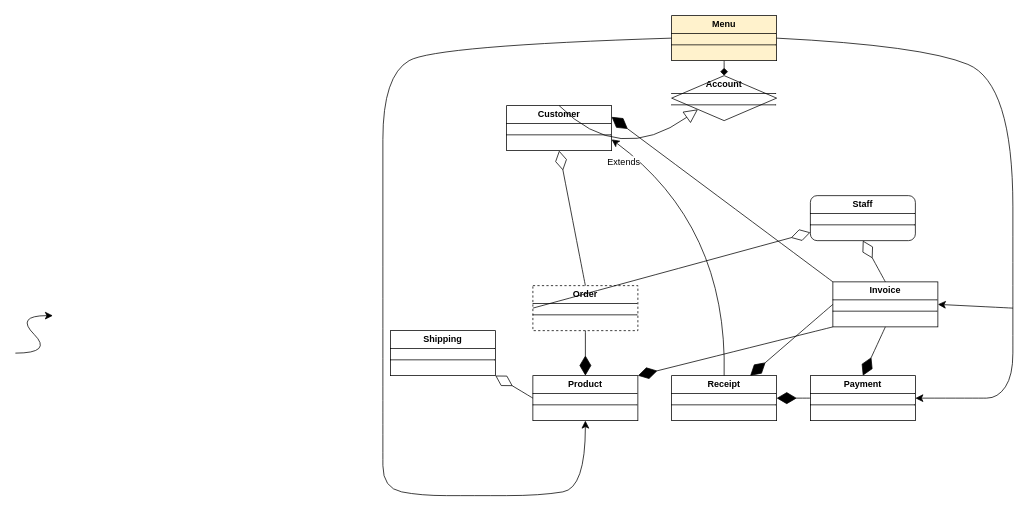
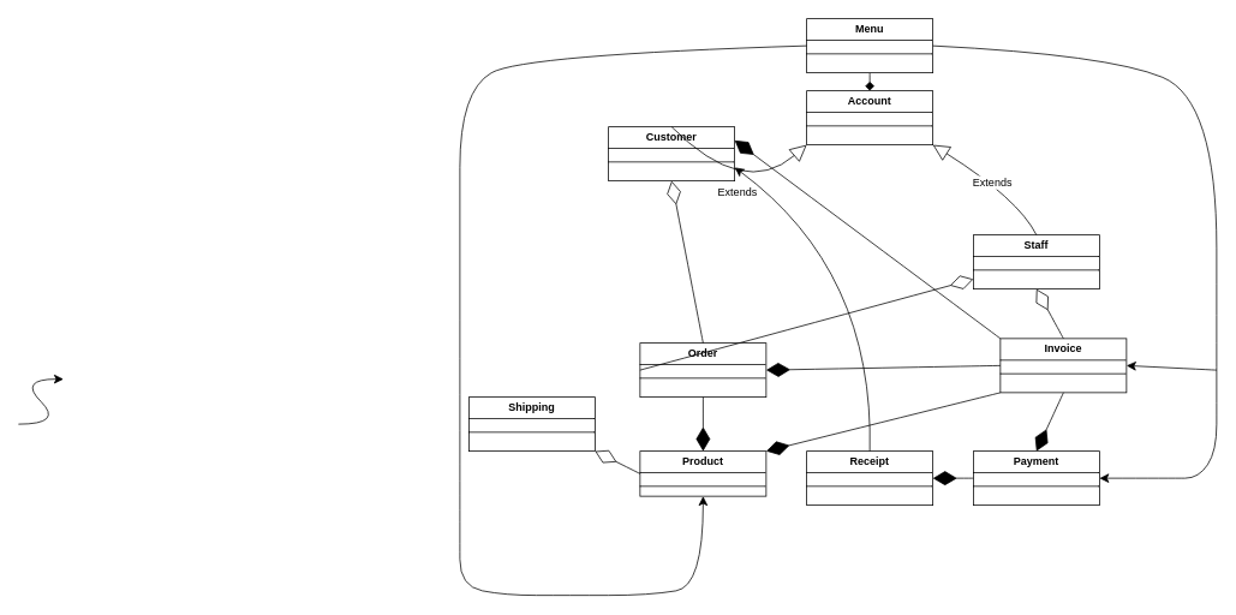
- <mxCell id="4" value="&lt;p style=&quot;margin:0px;margin-top:4px;text-align:center;&quot;&gt;&lt;b&gt;Menu&lt;/b&gt;&lt;/p&gt;&lt;hr size=&quot;1&quot; style=&quot;border-style:solid;&quot;&gt;&lt;div style=&quot;height:2px;&quot;&gt;&lt;/div&gt;&lt;hr size=&quot;1&quot; style=&quot;border-style:solid;&quot;&gt;&lt;div style=&quot;height:2px;&quot;&gt;&lt;/div&gt;" style="verticalAlign=top;align=left;overflow=fill;html=1;whiteSpace=wrap;fillColor=#fff2cc;" parent="1" vertex="1"><mxGeometry x="895" y="20" width="140" height="60" as="geometry" /></mxCell>
+ <mxCell id="4" value="&lt;p style=&quot;margin:0px;margin-top:4px;text-align:center;&quot;&gt;&lt;b&gt;Menu&lt;/b&gt;&lt;/p&gt;&lt;hr size=&quot;1&quot; style=&quot;border-style:solid;&quot;&gt;&lt;div style=&quot;height:2px;&quot;&gt;&lt;/div&gt;&lt;hr size=&quot;1&quot; style=&quot;border-style:solid;&quot;&gt;&lt;div style=&quot;height:2px;&quot;&gt;&lt;/div&gt;" style="verticalAlign=top;align=left;overflow=fill;html=1;whiteSpace=wrap;" parent="1" vertex="1"><mxGeometry x="895" y="20" width="140" height="60" as="geometry" /></mxCell>
- <mxCell id="7" value="&lt;p style=&quot;margin:0px;margin-top:4px;text-align:center;&quot;&gt;&lt;b&gt;Account&lt;/b&gt;&lt;/p&gt;&lt;hr size=&quot;1&quot; style=&quot;border-style:solid;&quot;&gt;&lt;div style=&quot;height:2px;&quot;&gt;&lt;/div&gt;&lt;hr size=&quot;1&quot; style=&quot;border-style:solid;&quot;&gt;&lt;div style=&quot;height:2px;&quot;&gt;&lt;/div&gt;" style="rhombus;verticalAlign=top;align=left;overflow=fill;html=1;whiteSpace=wrap;" parent="1" vertex="1"><mxGeometry x="895" y="100" width="140" height="60" as="geometry" /></mxCell>
+ <mxCell id="7" value="&lt;p style=&quot;margin:0px;margin-top:4px;text-align:center;&quot;&gt;&lt;b&gt;Account&lt;/b&gt;&lt;/p&gt;&lt;hr size=&quot;1&quot; style=&quot;border-style:solid;&quot;&gt;&lt;div style=&quot;height:2px;&quot;&gt;&lt;/div&gt;&lt;hr size=&quot;1&quot; style=&quot;border-style:solid;&quot;&gt;&lt;div style=&quot;height:2px;&quot;&gt;&lt;/div&gt;" style="verticalAlign=top;align=left;overflow=fill;html=1;whiteSpace=wrap;" parent="1" vertex="1"><mxGeometry x="895" y="100" width="140" height="60" as="geometry" /></mxCell>
+ <mxCell id="25" value="Extends" style="endArrow=block;endSize=16;endFill=0;html=1;rounded=0;fontSize=12;curved=1;exitX=0.5;exitY=0;exitDx=0;exitDy=0;entryX=1;entryY=1;entryDx=0;entryDy=0;" parent="1" source="6" target="7" edge="1"><mxGeometry width="160" relative="1" as="geometry"><mxPoint x="1130" y="220" as="sourcePoint" /><mxPoint x="1040" y="160" as="targetPoint" /><Array as="points"><mxPoint x="1130" y="220" /></Array></mxGeometry></mxCell>
- <mxCell id="6" value="&lt;p style=&quot;margin:0px;margin-top:4px;text-align:center;&quot;&gt;&lt;b&gt;Staff&lt;/b&gt;&lt;/p&gt;&lt;hr size=&quot;1&quot; style=&quot;border-style:solid;&quot;&gt;&lt;div style=&quot;height:2px;&quot;&gt;&lt;/div&gt;&lt;hr size=&quot;1&quot; style=&quot;border-style:solid;&quot;&gt;&lt;div style=&quot;height:2px;&quot;&gt;&lt;/div&gt;" style="verticalAlign=top;align=left;overflow=fill;html=1;whiteSpace=wrap;rounded=1;" parent="1" vertex="1"><mxGeometry x="1080" y="260" width="140" height="60" as="geometry" /></mxCell>
+ <mxCell id="6" value="&lt;p style=&quot;margin:0px;margin-top:4px;text-align:center;&quot;&gt;&lt;b&gt;Staff&lt;/b&gt;&lt;/p&gt;&lt;hr size=&quot;1&quot; style=&quot;border-style:solid;&quot;&gt;&lt;div style=&quot;height:2px;&quot;&gt;&lt;/div&gt;&lt;hr size=&quot;1&quot; style=&quot;border-style:solid;&quot;&gt;&lt;div style=&quot;height:2px;&quot;&gt;&lt;/div&gt;" style="verticalAlign=top;align=left;overflow=fill;html=1;whiteSpace=wrap;" parent="1" vertex="1"><mxGeometry x="1080" y="260" width="140" height="60" as="geometry" /></mxCell>
- <mxCell id="9" value="&lt;p style=&quot;margin:0px;margin-top:4px;text-align:center;&quot;&gt;&lt;b&gt;Order&lt;/b&gt;&lt;/p&gt;&lt;hr size=&quot;1&quot; style=&quot;border-style:solid;&quot;&gt;&lt;div style=&quot;height:2px;&quot;&gt;&lt;/div&gt;&lt;hr size=&quot;1&quot; style=&quot;border-style:solid;&quot;&gt;&lt;div style=&quot;height:2px;&quot;&gt;&lt;/div&gt;" style="verticalAlign=top;align=left;overflow=fill;html=1;whiteSpace=wrap;dashed=1;" parent="1" vertex="1"><mxGeometry x="710" y="380" width="140" height="60" as="geometry" /></mxCell>
+ <mxCell id="9" value="&lt;p style=&quot;margin:0px;margin-top:4px;text-align:center;&quot;&gt;&lt;b&gt;Order&lt;/b&gt;&lt;/p&gt;&lt;hr size=&quot;1&quot; style=&quot;border-style:solid;&quot;&gt;&lt;div style=&quot;height:2px;&quot;&gt;&lt;/div&gt;&lt;hr size=&quot;1&quot; style=&quot;border-style:solid;&quot;&gt;&lt;div style=&quot;height:2px;&quot;&gt;&lt;/div&gt;" style="verticalAlign=top;align=left;overflow=fill;html=1;whiteSpace=wrap;" parent="1" vertex="1"><mxGeometry x="710" y="380" width="140" height="60" as="geometry" /></mxCell>
- <mxCell id="29" value="" style="endArrow=diamondThin;endFill=1;endSize=24;html=1;rounded=0;fontSize=12;curved=1;exitX=0;exitY=0.5;exitDx=0;exitDy=0;" parent="1" source="8" target="11" edge="1"><mxGeometry width="160" relative="1" as="geometry"><mxPoint x="1160" y="450" as="sourcePoint" /><mxPoint x="1160" y="510" as="targetPoint" /></mxGeometry></mxCell>
+ <mxCell id="29" value="" style="endArrow=diamondThin;endFill=1;endSize=24;html=1;rounded=0;fontSize=12;curved=1;entryX=1;entryY=0.5;entryDx=0;entryDy=0;exitX=0;exitY=0.5;exitDx=0;exitDy=0;" parent="1" source="8" target="9" edge="1"><mxGeometry width="160" relative="1" as="geometry"><mxPoint x="1160" y="450" as="sourcePoint" /><mxPoint x="1160" y="510" as="targetPoint" /></mxGeometry></mxCell>
- <mxCell id="10" value="&lt;p style=&quot;margin:0px;margin-top:4px;text-align:center;&quot;&gt;&lt;b&gt;Product&lt;/b&gt;&lt;/p&gt;&lt;hr size=&quot;1&quot; style=&quot;border-style:solid;&quot;&gt;&lt;div style=&quot;height:2px;&quot;&gt;&lt;/div&gt;&lt;hr size=&quot;1&quot; style=&quot;border-style:solid;&quot;&gt;&lt;div style=&quot;height:2px;&quot;&gt;&lt;/div&gt;" style="verticalAlign=top;align=left;overflow=fill;html=1;whiteSpace=wrap;" parent="1" vertex="1"><mxGeometry x="710" y="500" width="140" height="60" as="geometry" /></mxCell>
+ <mxCell id="10" value="&lt;p style=&quot;margin:0px;margin-top:4px;text-align:center;&quot;&gt;&lt;b&gt;Product&lt;/b&gt;&lt;/p&gt;&lt;hr size=&quot;1&quot; style=&quot;border-style:solid;&quot;&gt;&lt;div style=&quot;height:2px;&quot;&gt;&lt;/div&gt;&lt;hr size=&quot;1&quot; style=&quot;border-style:solid;&quot;&gt;&lt;div style=&quot;height:2px;&quot;&gt;&lt;/div&gt;" style="verticalAlign=top;align=left;overflow=fill;html=1;whiteSpace=wrap;" parent="1" vertex="1"><mxGeometry x="710" y="500" width="140" height="50" as="geometry" /></mxCell>
